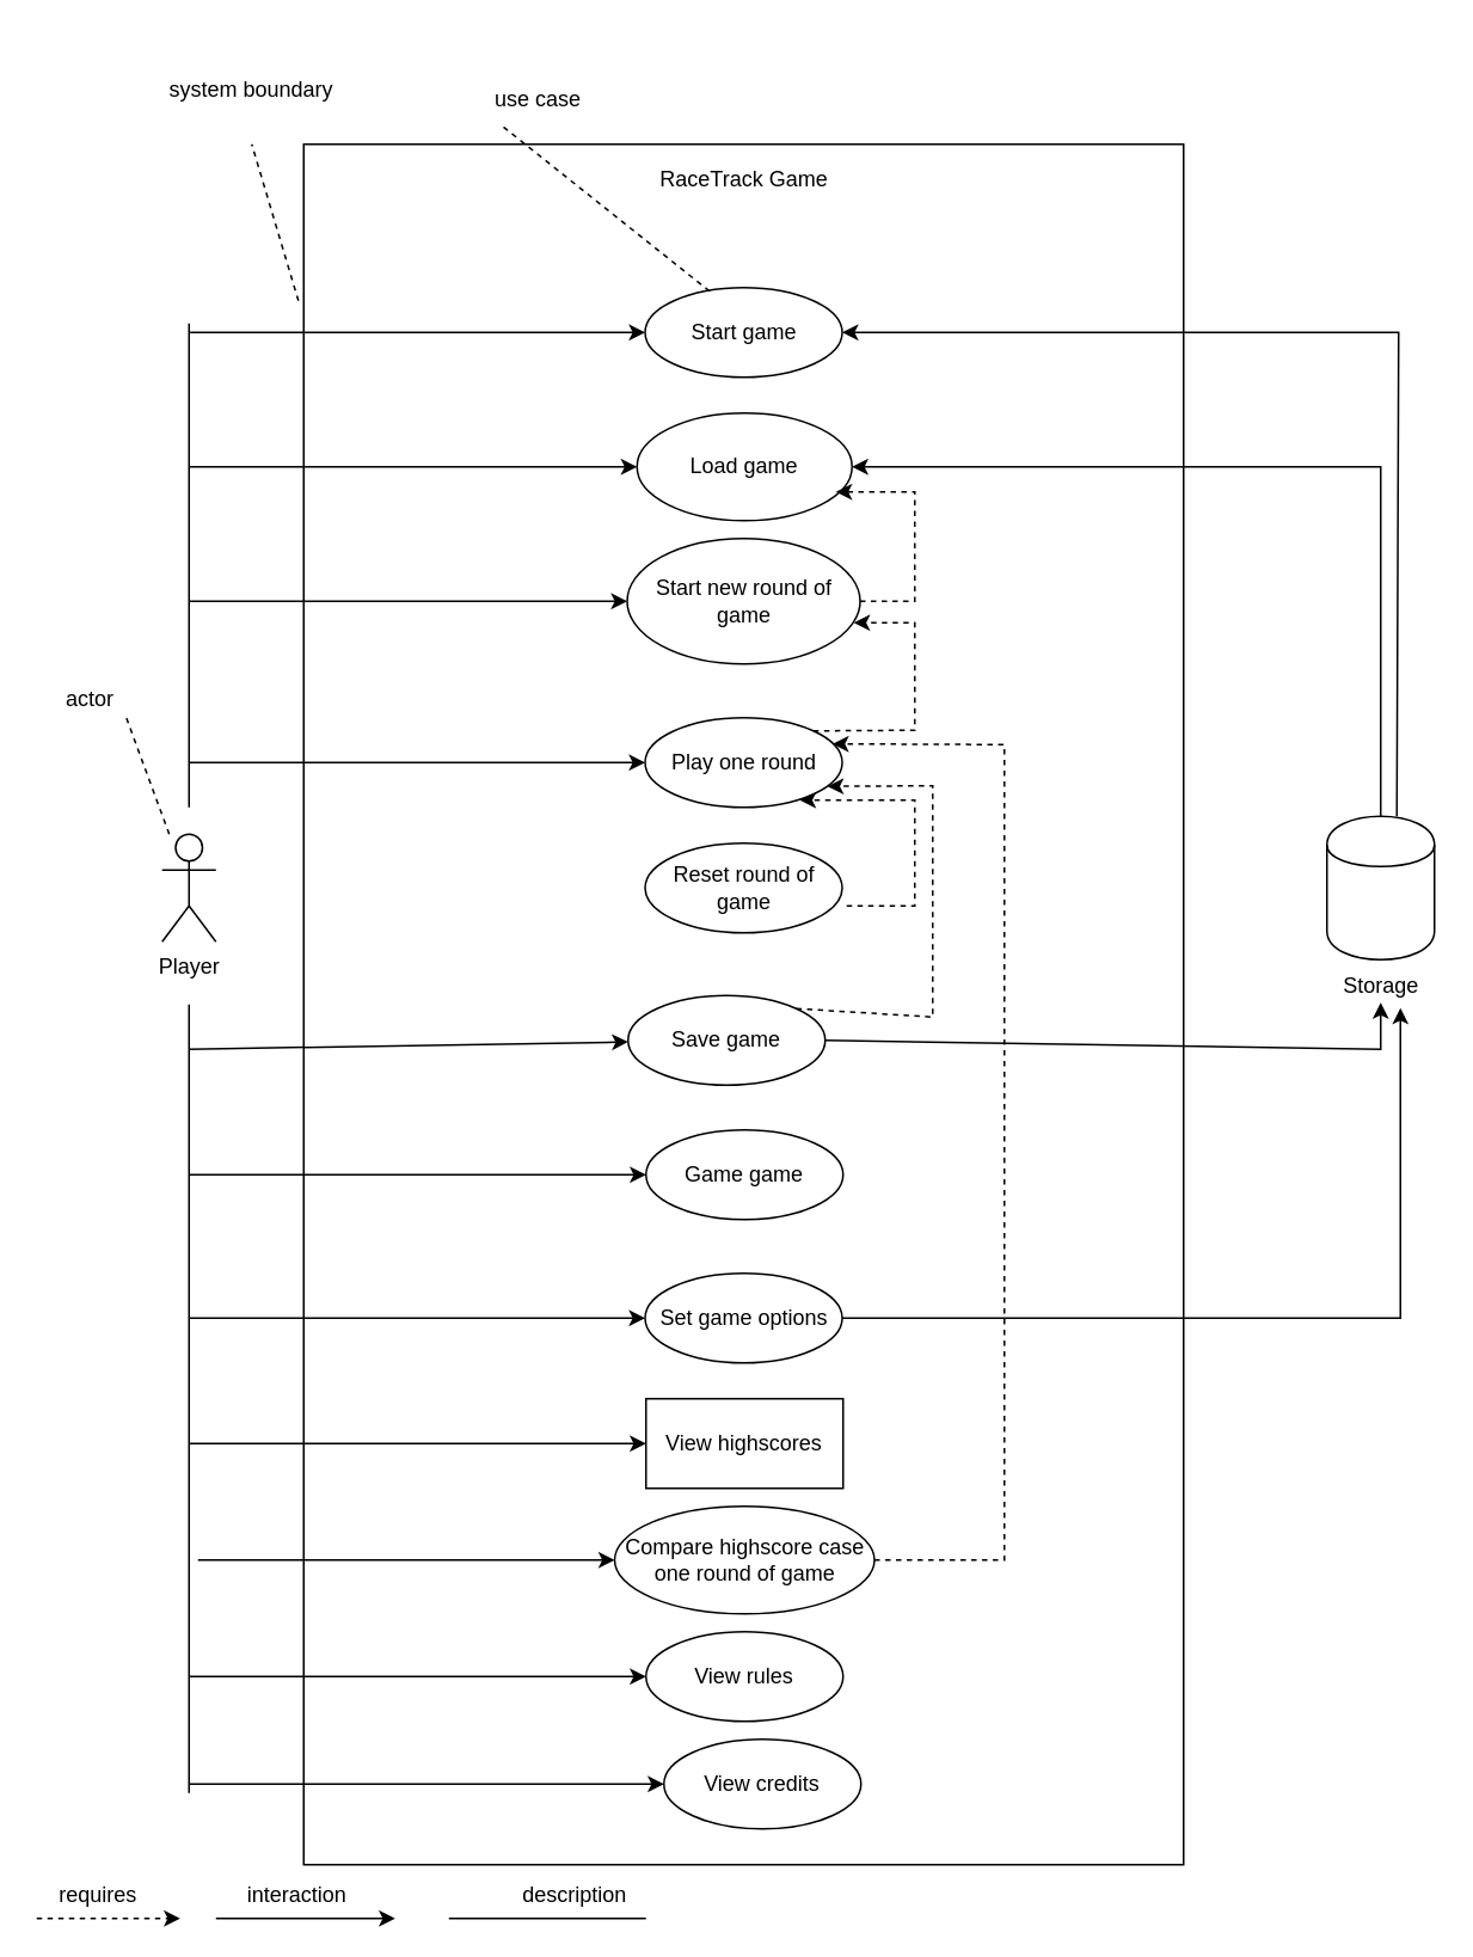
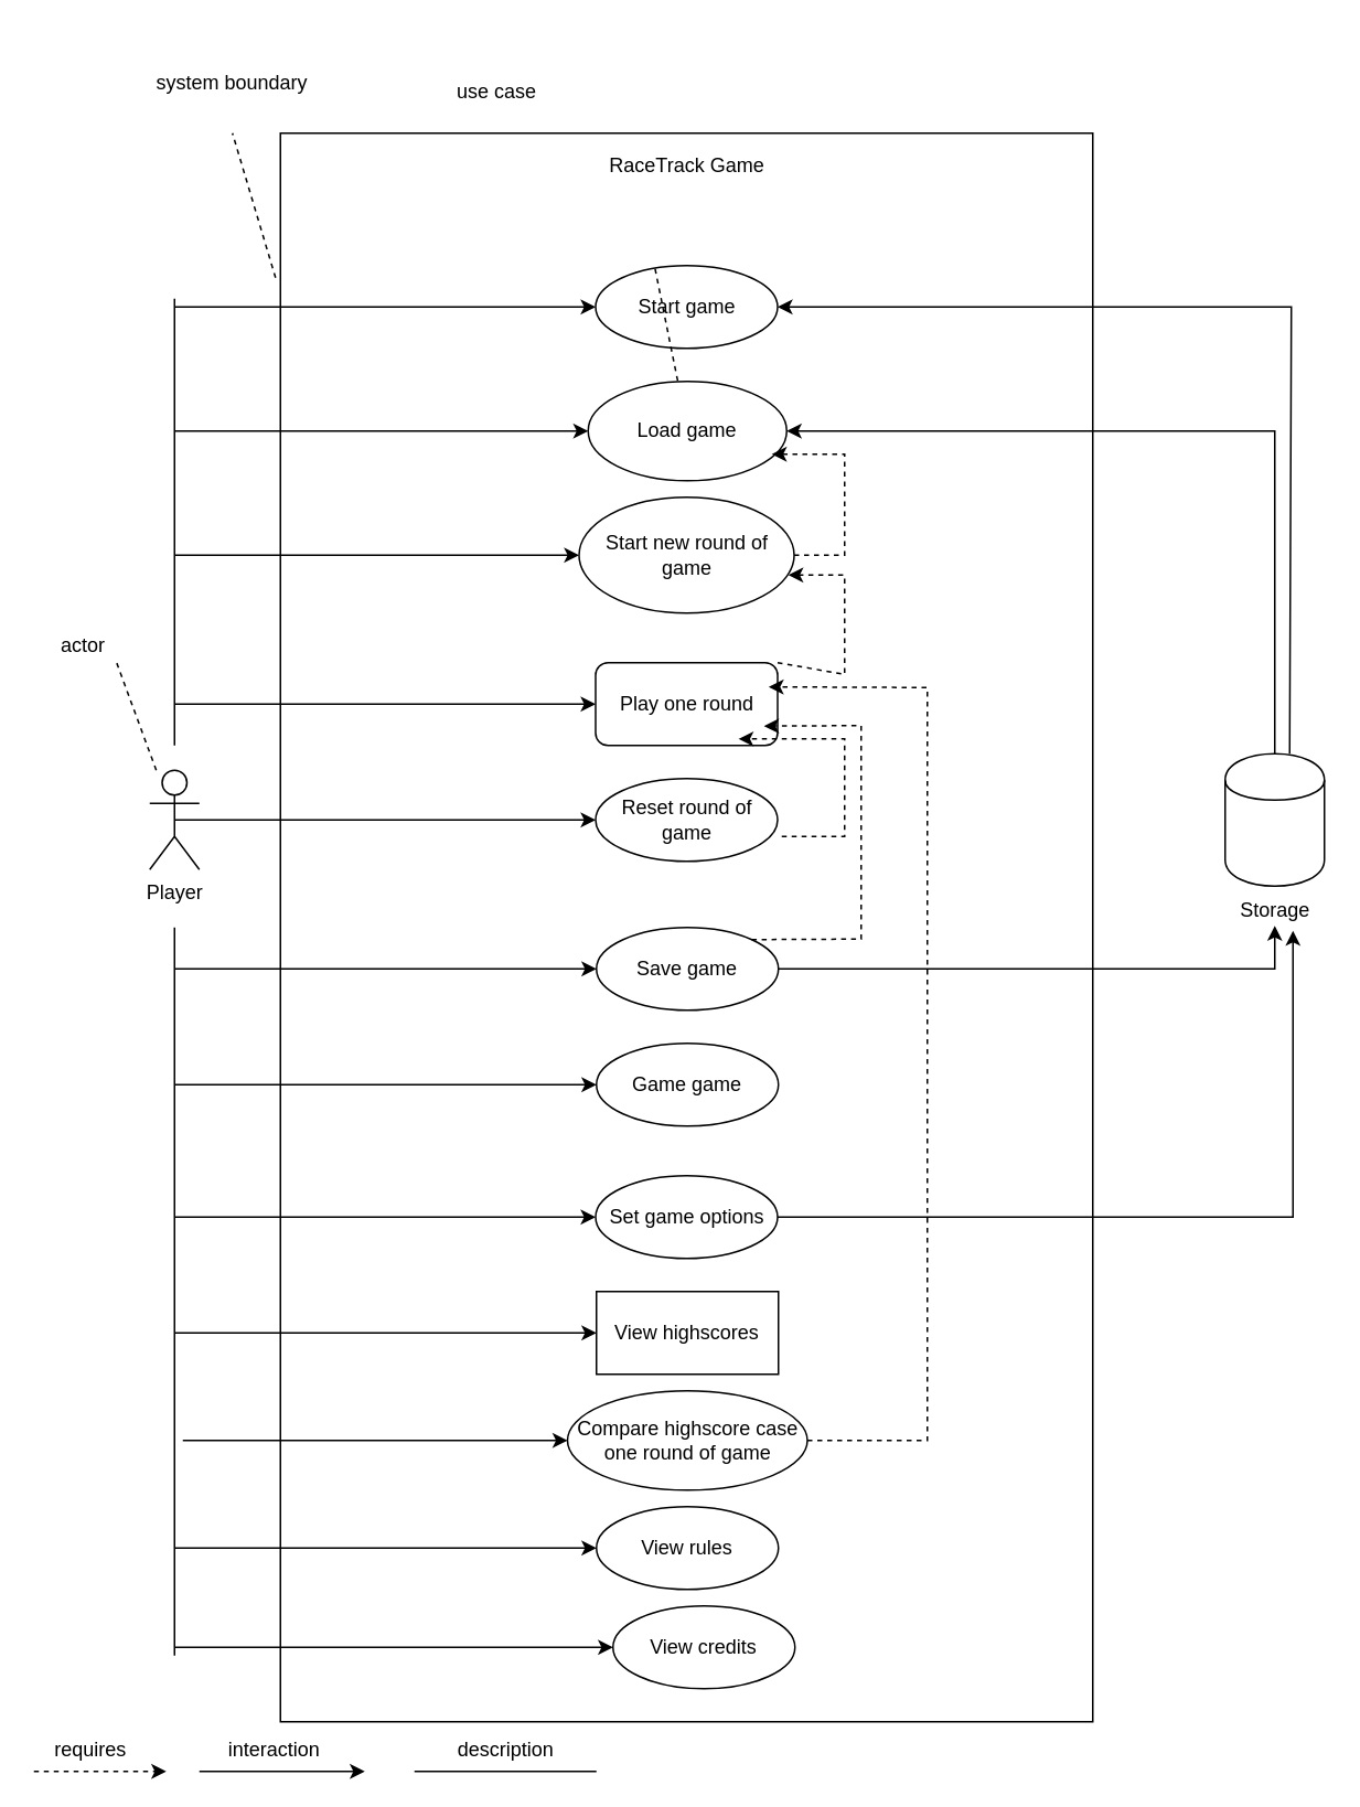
- <mxCell id="16" value="" style="endArrow=none;dashed=1;html=1;exitX=0.327;exitY=0.04;exitDx=0;exitDy=0;exitPerimeter=0;entryX=0.25;entryY=1;entryDx=0;entryDy=0;" parent="1" source="5" edge="1" target="12"><mxGeometry width="50" height="50" relative="1" as="geometry"><mxPoint x="430" y="400" as="sourcePoint" /><mxPoint x="480" y="350" as="targetPoint" /></mxGeometry></mxCell>
+ <mxCell id="16" value="" style="endArrow=none;dashed=1;html=1;exitX=0.327;exitY=0.04;exitDx=0;exitDy=0;exitPerimeter=0;" parent="1" source="5" edge="1" target="7"><mxGeometry width="50" height="50" relative="1" as="geometry"><mxPoint x="430" y="400" as="sourcePoint" /><mxPoint x="480" y="350" as="targetPoint" /></mxGeometry></mxCell>
- <mxCell id="17" value="&lt;span style=&quot;white-space: normal&quot;&gt;Play one round&lt;/span&gt;" style="ellipse;whiteSpace=wrap;html=1;" vertex="1" parent="1"><mxGeometry x="359.5" y="400" width="110" height="50" as="geometry" /></mxCell>
+ <mxCell id="17" value="&lt;span style=&quot;white-space: normal&quot;&gt;Play one round&lt;/span&gt;" style="whiteSpace=wrap;html=1;rounded=1;" vertex="1" parent="1"><mxGeometry x="359.5" y="400" width="110" height="50" as="geometry" /></mxCell>
+ <mxCell id="20" value="" style="endArrow=classic;html=1;exitX=0.5;exitY=0.5;exitDx=0;exitDy=0;exitPerimeter=0;" edge="1" target="19" parent="1" source="2"><mxGeometry width="50" height="50" relative="1" as="geometry"><mxPoint x="130" y="510" as="sourcePoint" /><mxPoint x="330" y="520" as="targetPoint" /><Array as="points" /></mxGeometry></mxCell>
- <mxCell id="21" value="&lt;span style=&quot;white-space: normal&quot;&gt;Save game&lt;/span&gt;" style="ellipse;whiteSpace=wrap;html=1;" vertex="1" parent="1"><mxGeometry x="350" y="555" width="110" height="50" as="geometry" /></mxCell>
+ <mxCell id="21" value="&lt;span style=&quot;white-space: normal&quot;&gt;Save game&lt;/span&gt;" style="ellipse;whiteSpace=wrap;html=1;" vertex="1" parent="1"><mxGeometry x="360" y="560" width="110" height="50" as="geometry" /></mxCell>
- <mxCell id="53" value="description" style="text;html=1;align=center;verticalAlign=middle;resizable=0;points=[];autosize=1;" vertex="1" parent="1"><mxGeometry x="285" y="1047" width="70" height="20" as="geometry" /></mxCell>
+ <mxCell id="53" value="description" style="text;html=1;align=center;verticalAlign=middle;resizable=0;points=[];autosize=1;" vertex="1" parent="1"><mxGeometry x="270" y="1047" width="70" height="20" as="geometry" /></mxCell>
